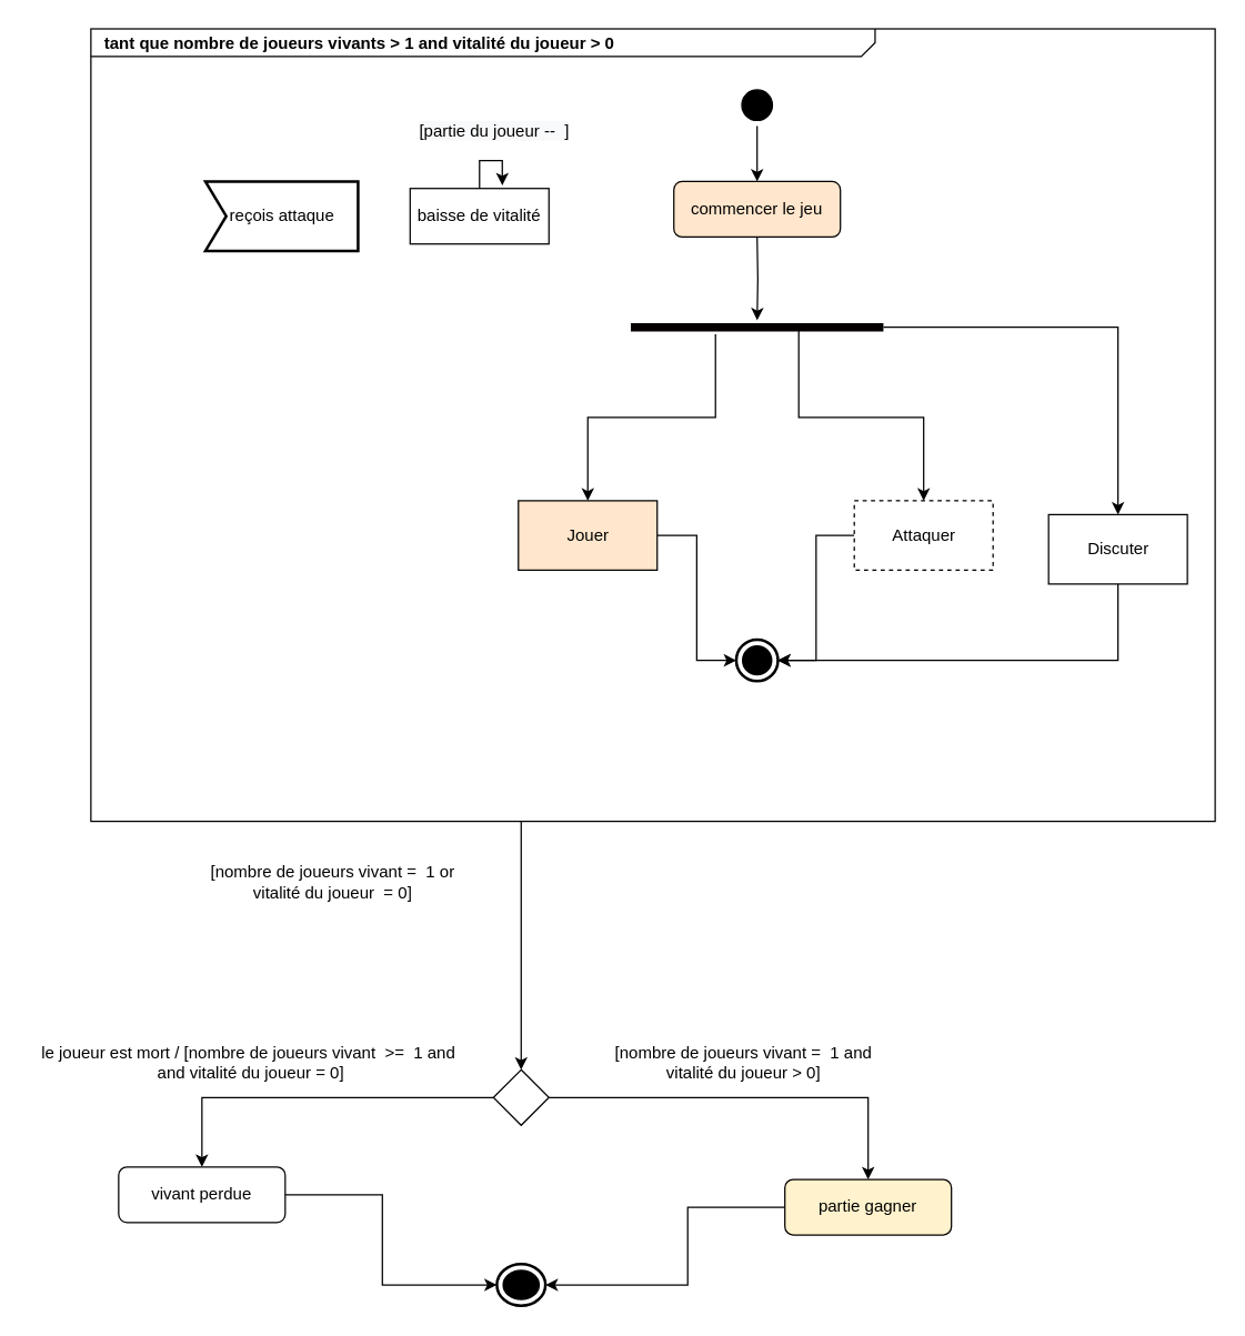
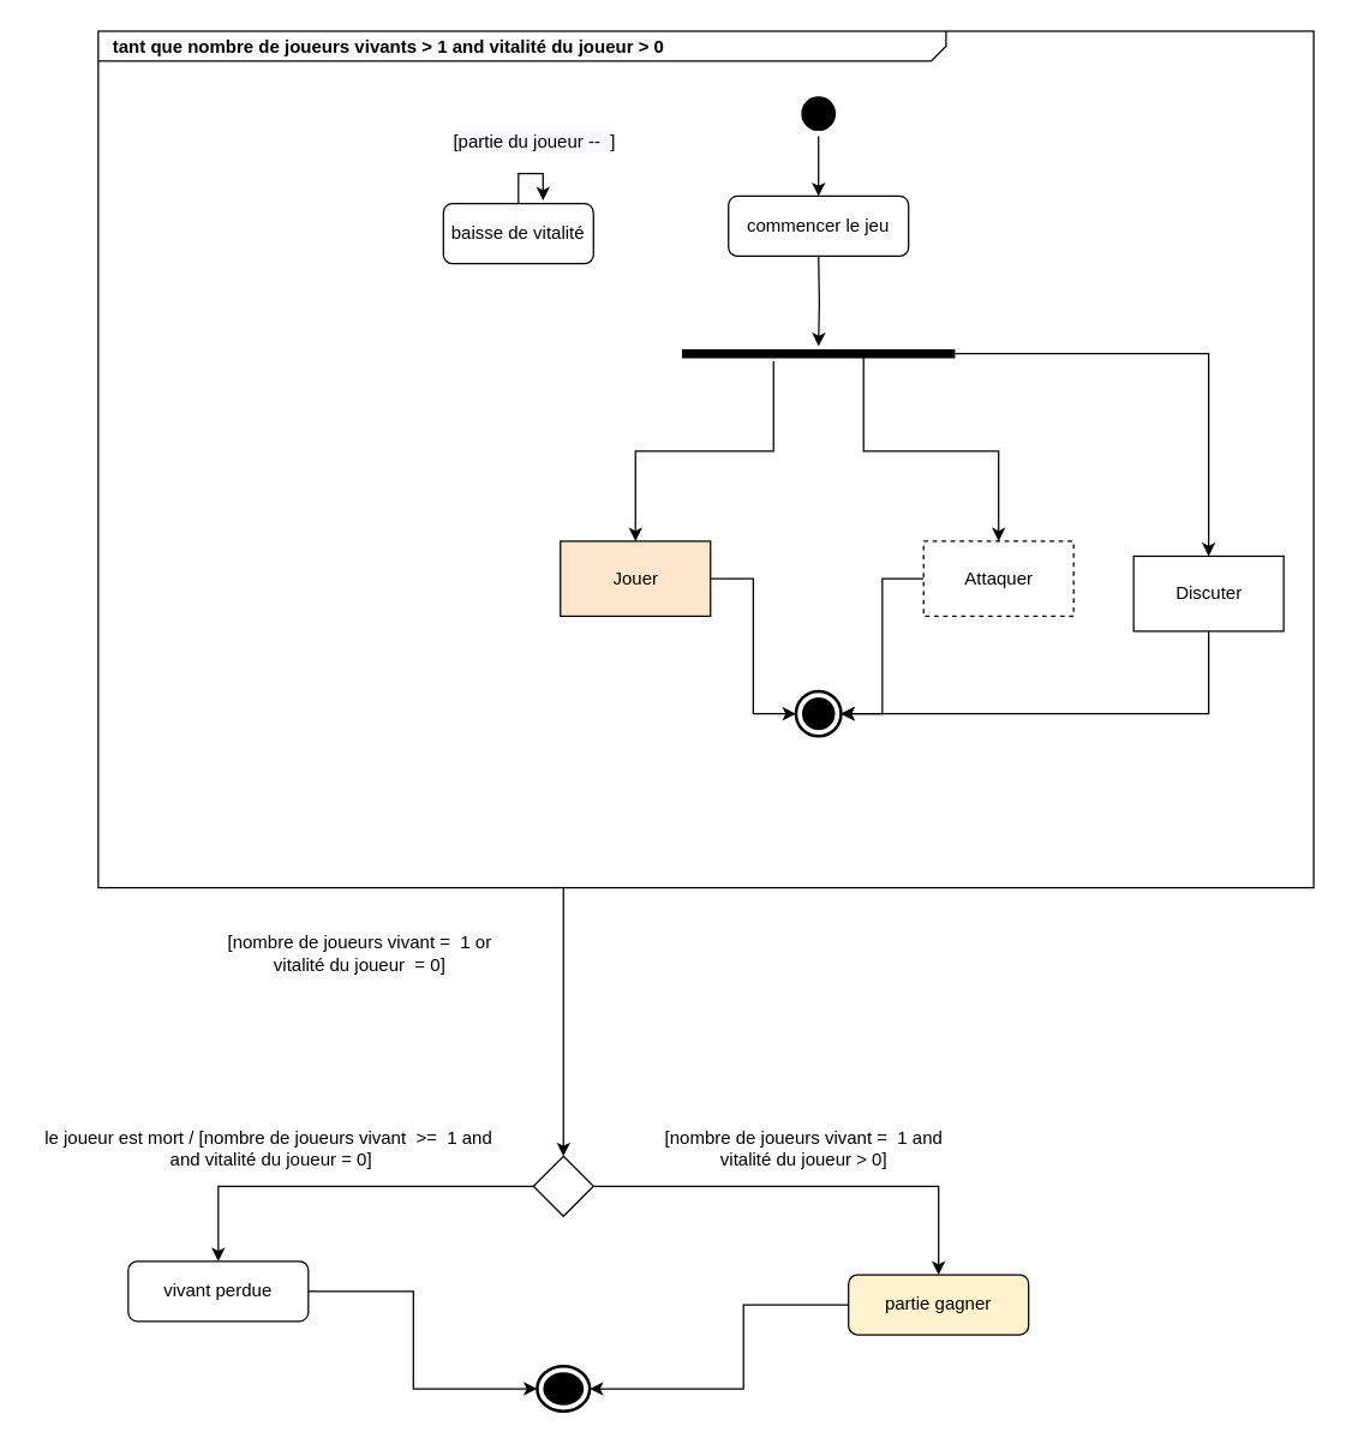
- <mxCell id="14" value="commencer le jeu" style="rounded=1;whiteSpace=wrap;html=1;strokeColor=#050000;fillColor=#ffe6cc;" vertex="1" parent="1"><mxGeometry x="485" y="130" width="120" height="40" as="geometry" /></mxCell>
+ <mxCell id="14" value="commencer le jeu" style="rounded=1;whiteSpace=wrap;html=1;strokeColor=#050000;" vertex="1" parent="1"><mxGeometry x="485" y="130" width="120" height="40" as="geometry" /></mxCell>
- <mxCell id="20" value="reçois attaque" style="html=1;shape=mxgraph.sysml.accEvent;strokeWidth=2;whiteSpace=wrap;align=center;" vertex="1" parent="1"><mxGeometry x="147.5" y="130" width="110" height="50" as="geometry" /></mxCell>
- <mxCell id="21" value="baisse de vitalité" style="whiteSpace=wrap;html=1;strokeColor=#050000;rounded=0;" vertex="1" parent="1"><mxGeometry x="295" y="135" width="100" height="40" as="geometry" /></mxCell>
+ <mxCell id="21" value="baisse de vitalité" style="rounded=1;whiteSpace=wrap;html=1;strokeColor=#050000;" vertex="1" parent="1"><mxGeometry x="295" y="135" width="100" height="40" as="geometry" /></mxCell>
